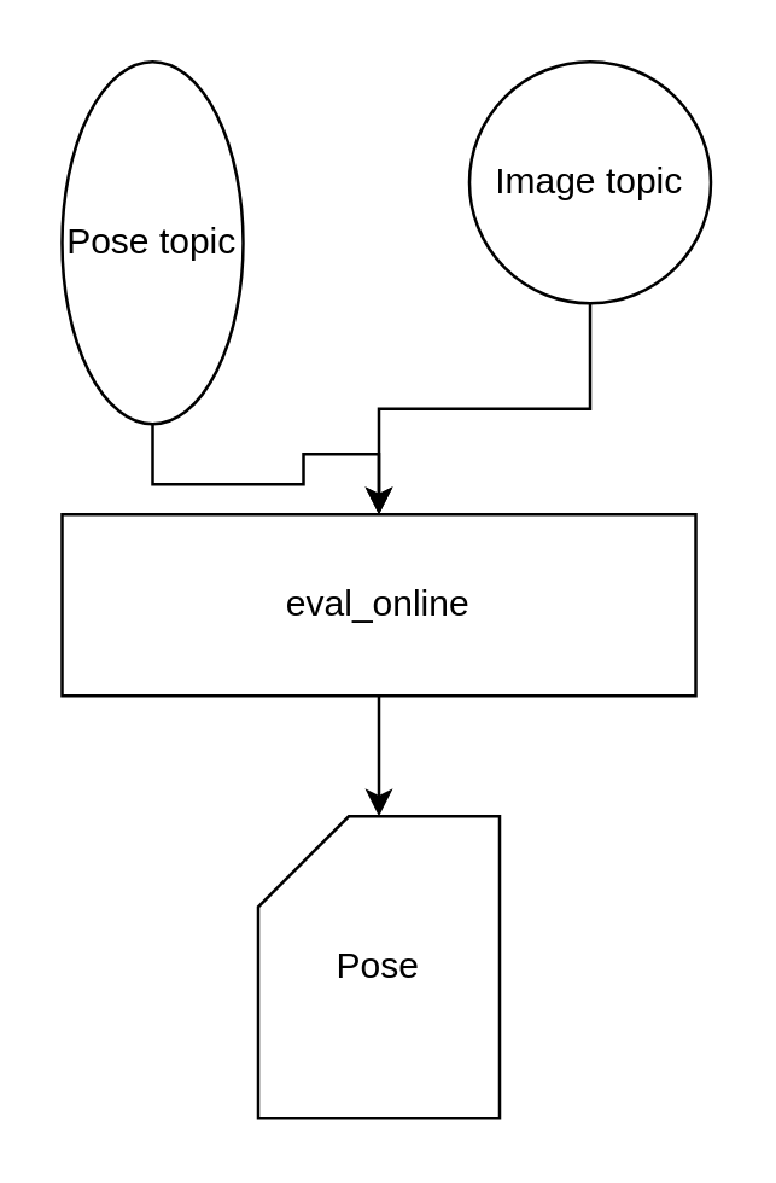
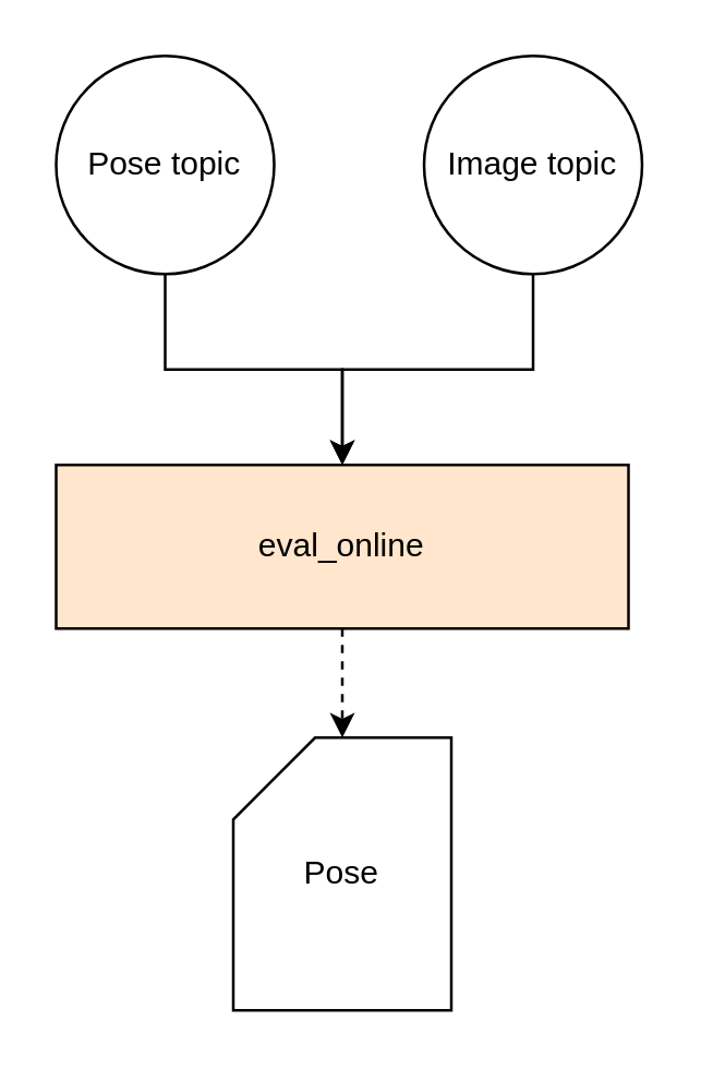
- <mxCell id="3" value="Pose topic" style="ellipse;whiteSpace=wrap;html=1;aspect=fixed;" vertex="1" parent="1"><mxGeometry x="20" y="20" width="60" height="120" as="geometry" /></mxCell>
+ <mxCell id="3" value="Pose topic" style="ellipse;whiteSpace=wrap;html=1;aspect=fixed;" vertex="1" parent="1"><mxGeometry x="20" y="20" width="80" height="80" as="geometry" /></mxCell>
- <mxCell id="7" value="eval_online" style="rounded=0;whiteSpace=wrap;html=1;" vertex="1" parent="1"><mxGeometry x="20" y="170" width="210" height="60" as="geometry" /></mxCell>
+ <mxCell id="7" value="eval_online" style="rounded=0;whiteSpace=wrap;html=1;fillColor=#ffe6cc;" vertex="1" parent="1"><mxGeometry x="20" y="170" width="210" height="60" as="geometry" /></mxCell>
- <mxCell id="6" value="" style="edgeStyle=orthogonalEdgeStyle;rounded=0;orthogonalLoop=1;jettySize=auto;html=1;entryX=0.5;entryY=0;entryDx=0;entryDy=0;entryPerimeter=0;" edge="1" parent="1" source="7" target="8"><mxGeometry relative="1" as="geometry"><mxPoint x="125" y="290" as="targetPoint" /></mxGeometry></mxCell>
+ <mxCell id="6" value="" style="edgeStyle=orthogonalEdgeStyle;rounded=0;orthogonalLoop=1;jettySize=auto;html=1;entryX=0.5;entryY=0;entryDx=0;entryDy=0;entryPerimeter=0;dashed=1;" edge="1" parent="1" source="7" target="8"><mxGeometry relative="1" as="geometry"><mxPoint x="125" y="290" as="targetPoint" /></mxGeometry></mxCell>
